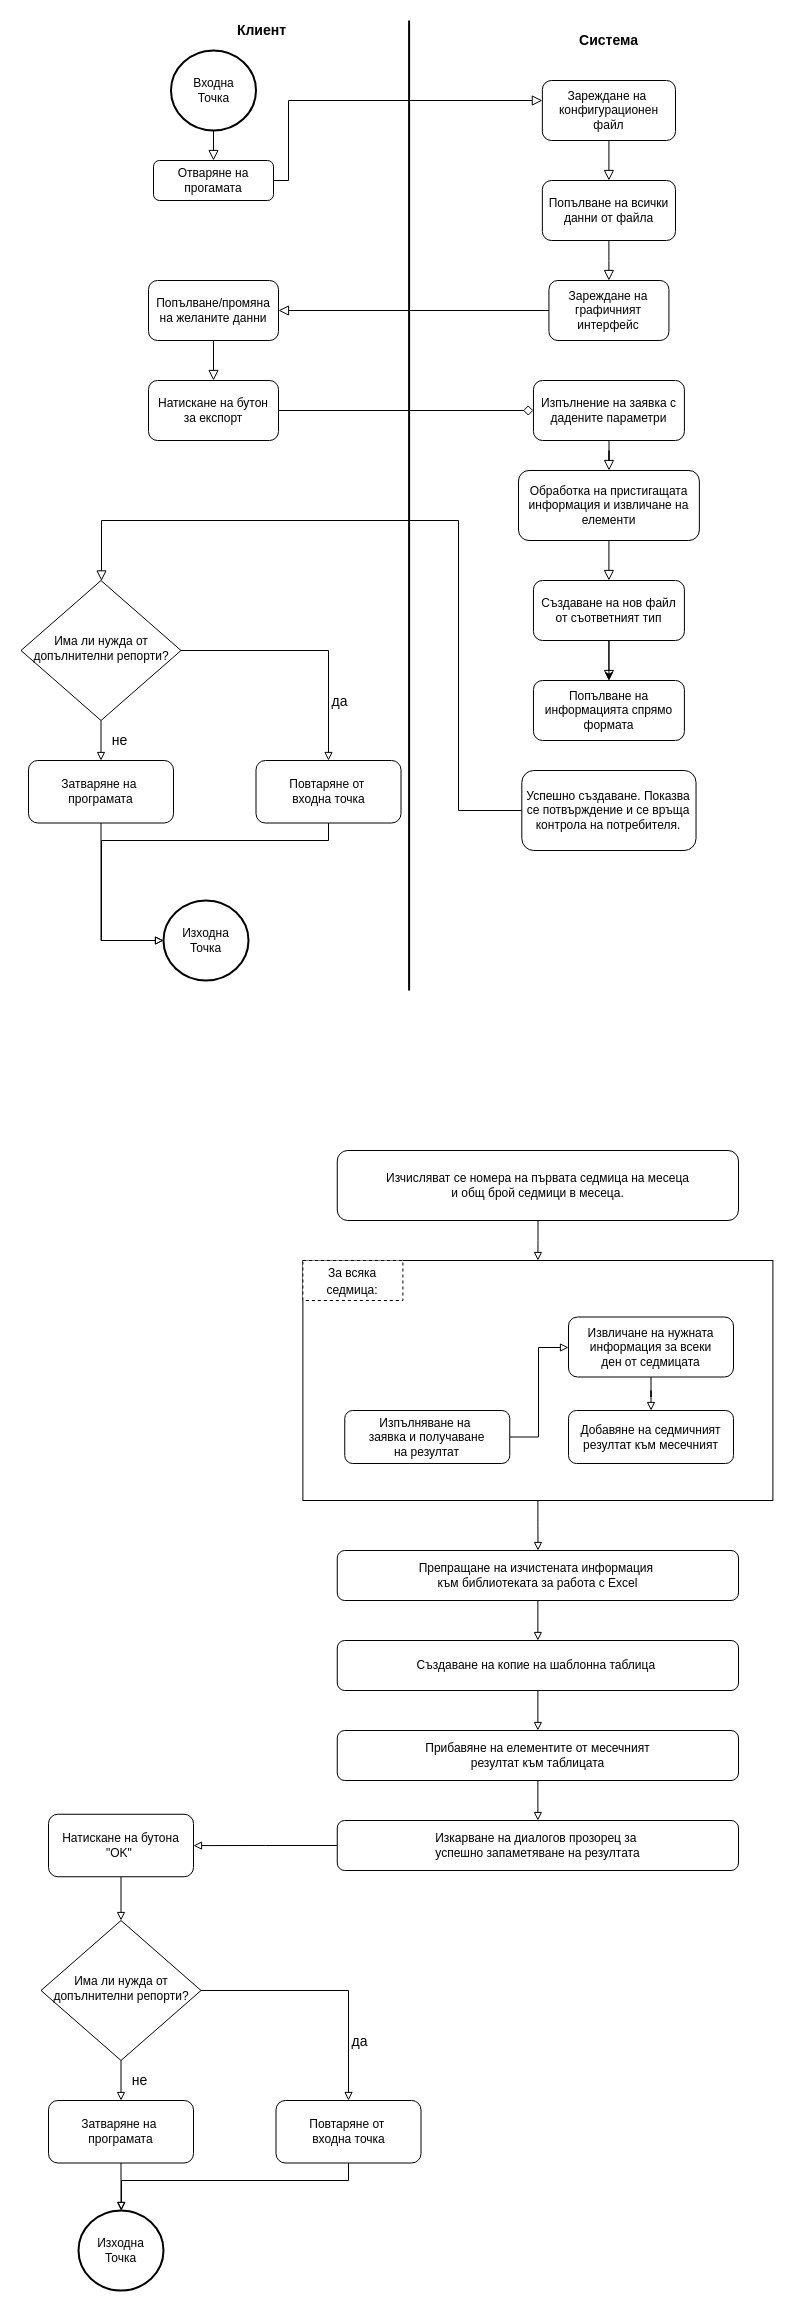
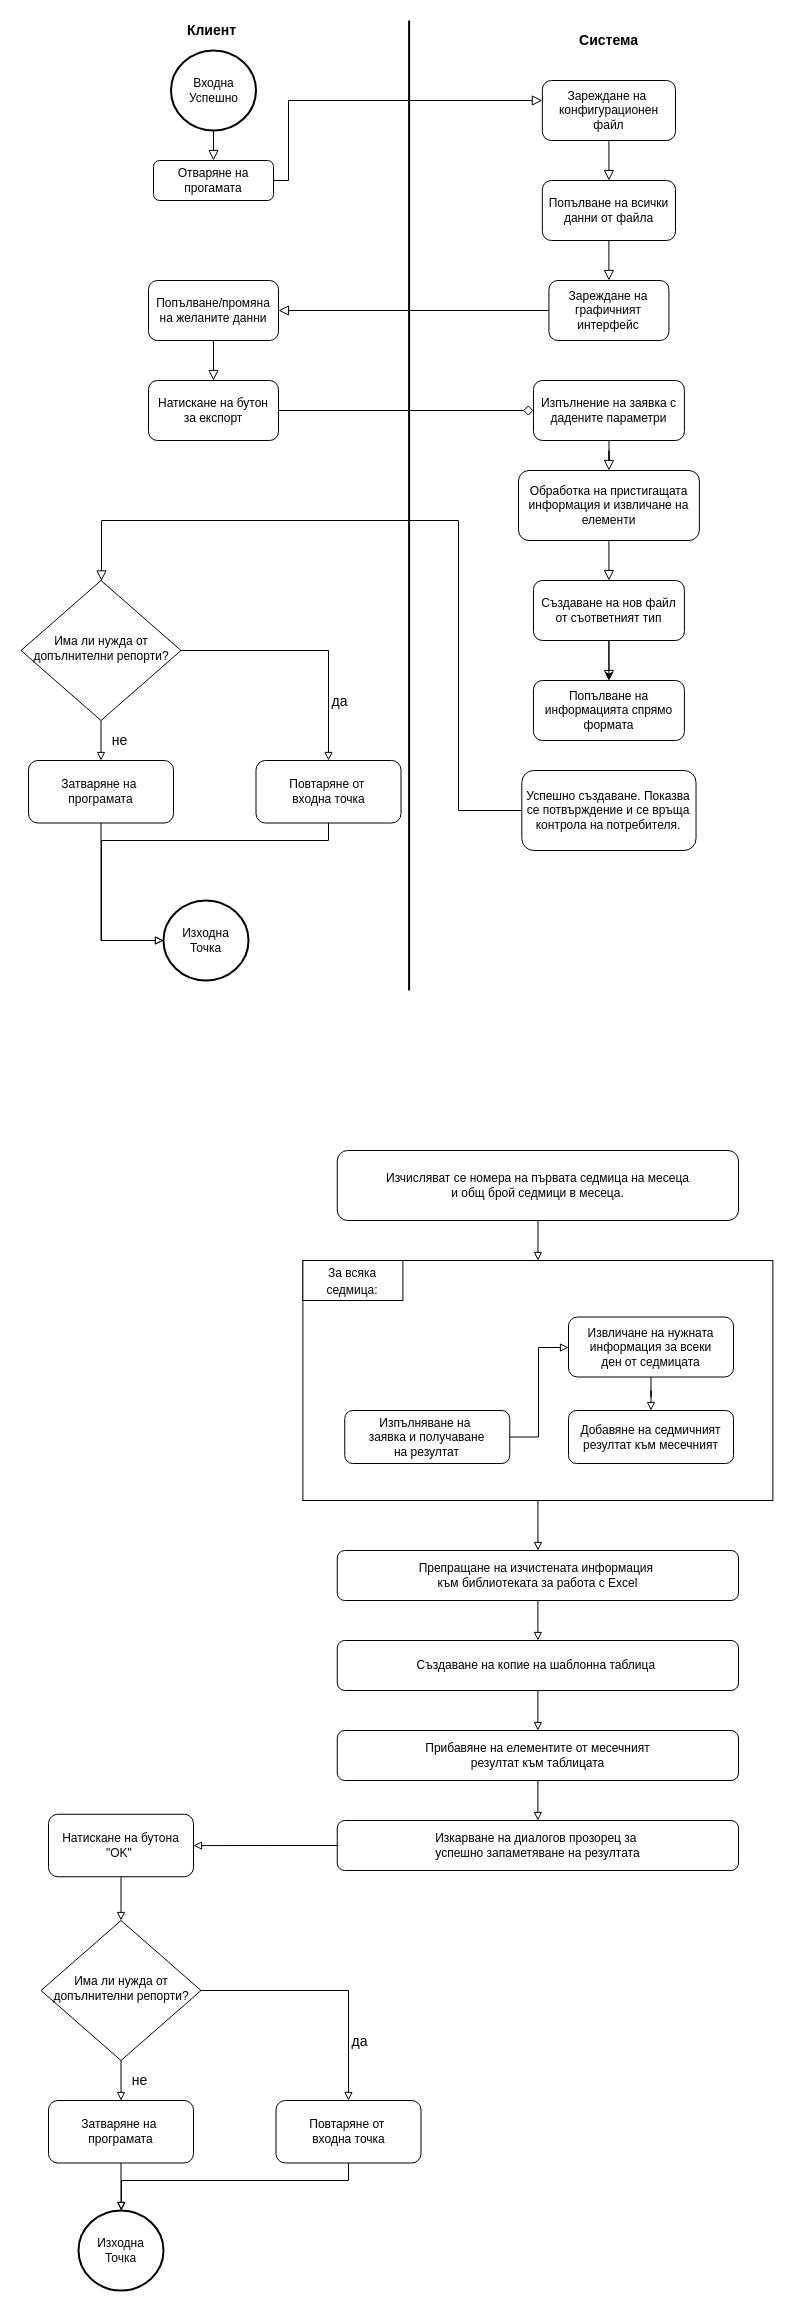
- <mxCell id="11" value="Клиент" style="text;html=1;align=center;verticalAlign=middle;resizable=0;points=[];autosize=1;fontSize=14;fontStyle=1" parent="1" vertex="1"><mxGeometry x="230.5" y="20" width="60" height="20" as="geometry" /></mxCell>
+ <mxCell id="11" value="Клиент" style="text;html=1;align=center;verticalAlign=middle;resizable=0;points=[];autosize=1;fontSize=14;fontStyle=1" parent="1" vertex="1"><mxGeometry x="180.5" y="20" width="60" height="20" as="geometry" /></mxCell>
- <mxCell id="9" value="Входна&lt;br&gt;Точка" style="strokeWidth=2;html=1;shape=mxgraph.flowchart.start_2;whiteSpace=wrap;" parent="1" vertex="1"><mxGeometry x="170.5" y="50" width="85" height="80" as="geometry" /></mxCell>
+ <mxCell id="9" value="Входна&lt;br&gt;Успешно" style="strokeWidth=2;html=1;shape=mxgraph.flowchart.start_2;whiteSpace=wrap;" parent="1" vertex="1"><mxGeometry x="170.5" y="50" width="85" height="80" as="geometry" /></mxCell>
- <mxCell id="4" value="&lt;font style=&quot;font-size: 12px&quot;&gt;За всяка&lt;br&gt;седмица:&lt;/font&gt;" style="rounded=0;whiteSpace=wrap;html=1;fontSize=14;dashed=1;" parent="1" vertex="1"><mxGeometry x="302.38" y="1260" width="100" height="40" as="geometry" /></mxCell>
+ <mxCell id="4" value="&lt;font style=&quot;font-size: 12px&quot;&gt;За всяка&lt;br&gt;седмица:&lt;/font&gt;" style="rounded=0;whiteSpace=wrap;html=1;fontSize=14;" parent="1" vertex="1"><mxGeometry x="302.38" y="1260" width="100" height="40" as="geometry" /></mxCell>
